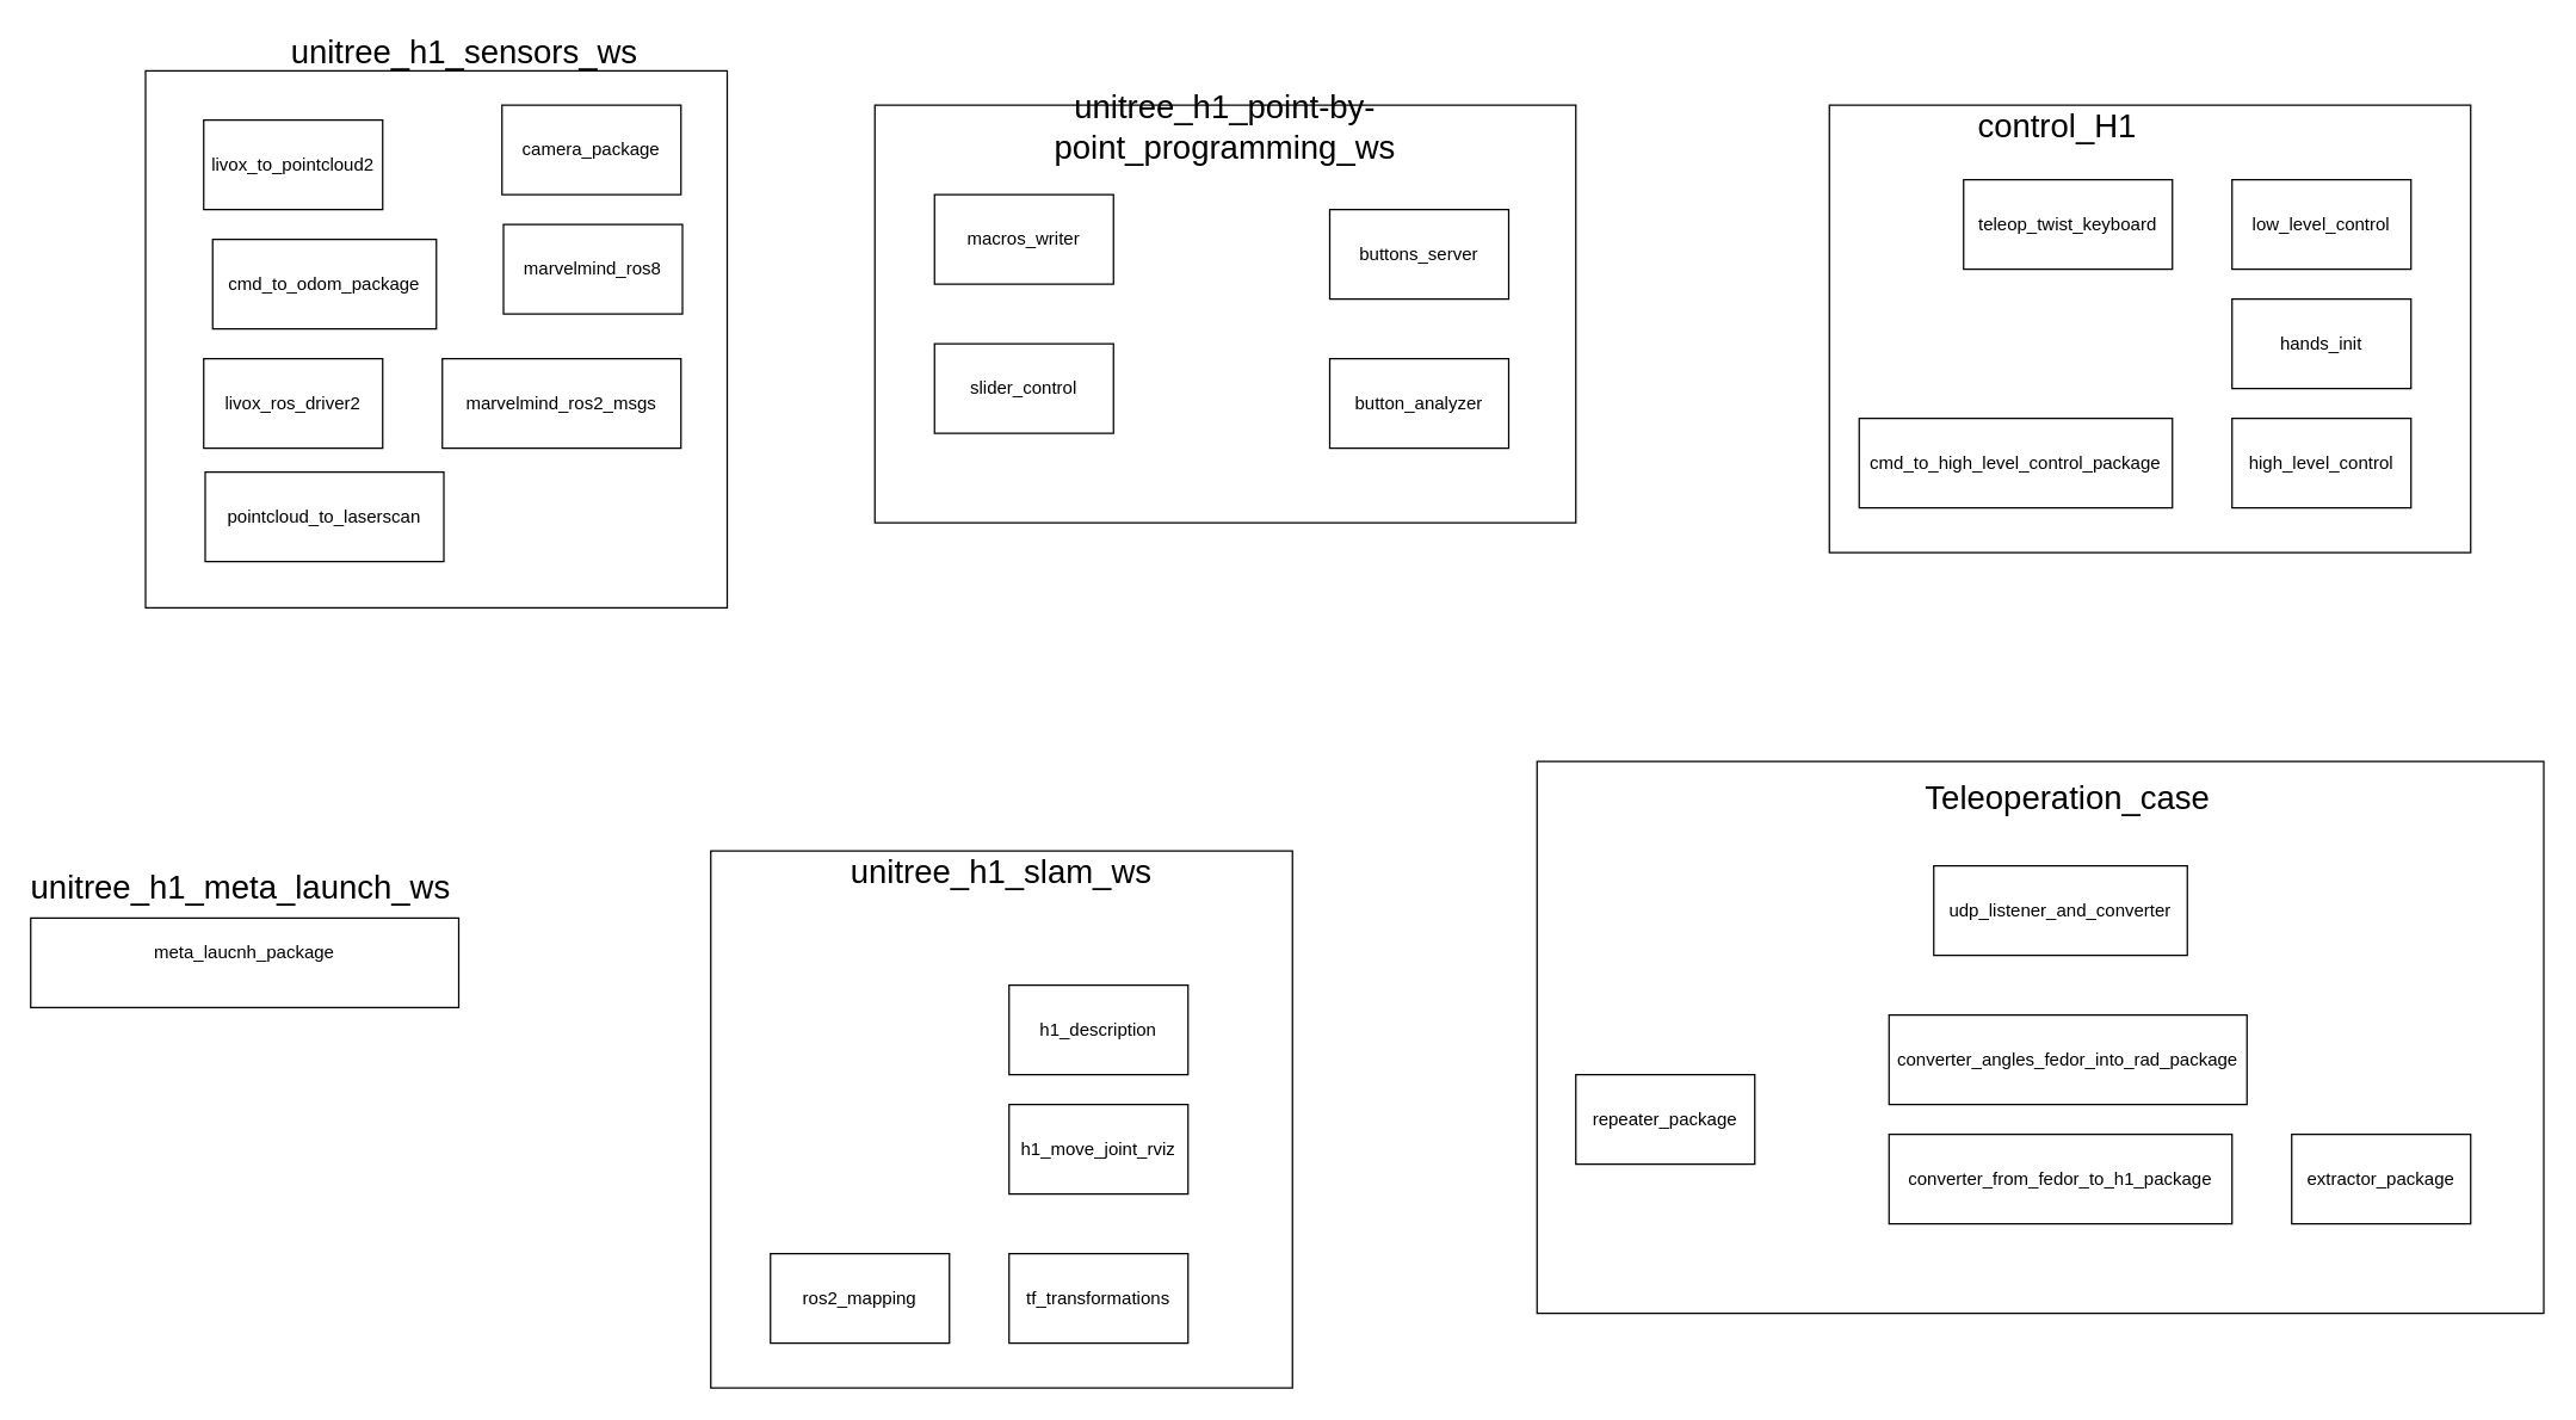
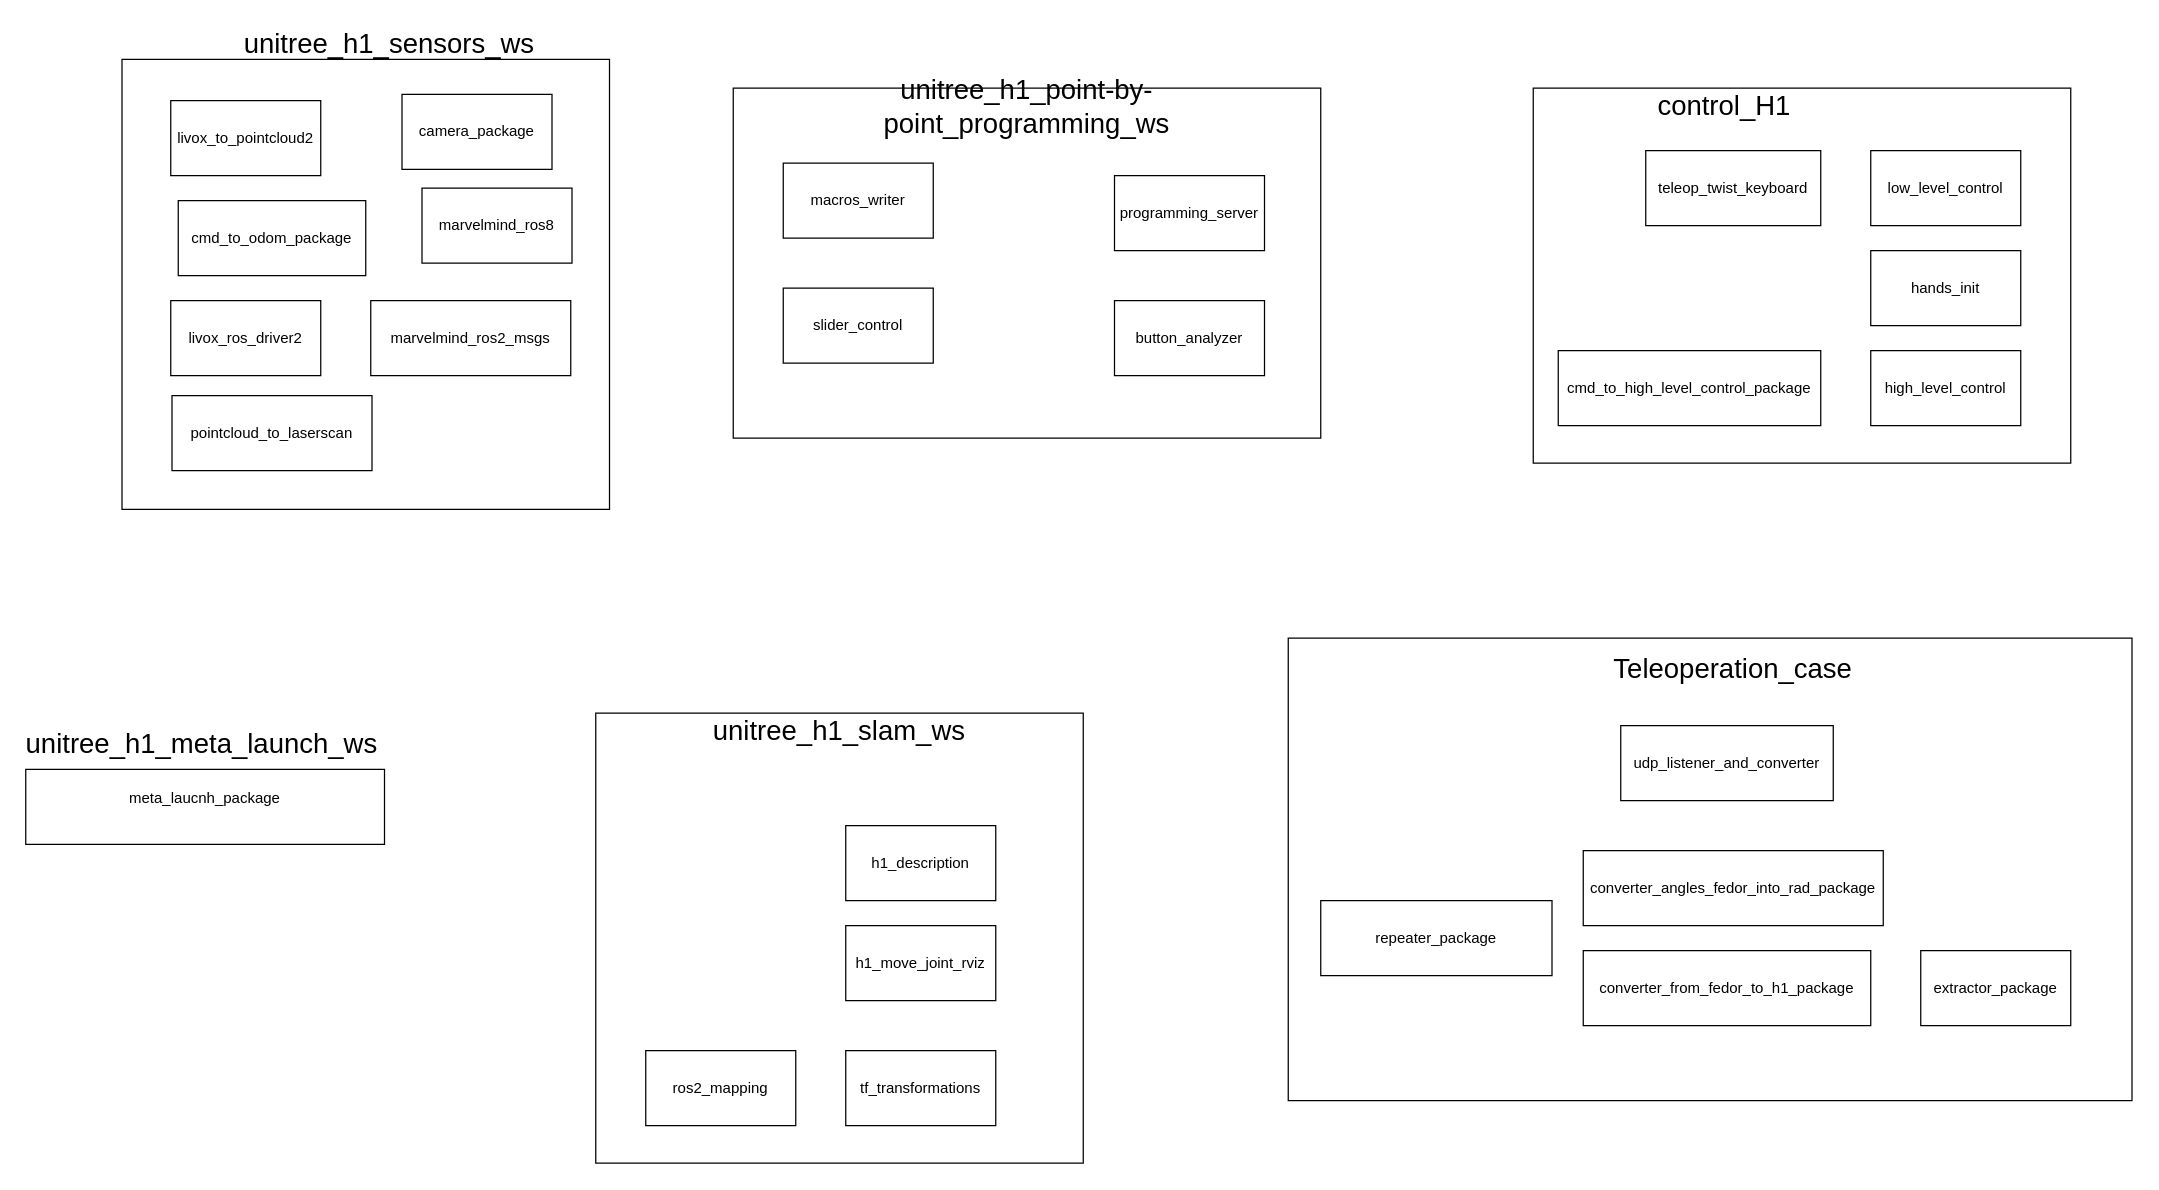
- <mxCell id="28" value="camera_package" style="rounded=0;whiteSpace=wrap;html=1;" parent="1" vertex="1"><mxGeometry x="336" y="70" width="120" height="60" as="geometry" /></mxCell>
+ <mxCell id="28" value="camera_package" style="rounded=0;whiteSpace=wrap;html=1;" parent="1" vertex="1"><mxGeometry x="321" y="75" width="120" height="60" as="geometry" /></mxCell>
- <mxCell id="23" value="buttons_server" style="rounded=0;whiteSpace=wrap;html=1;" parent="1" vertex="1"><mxGeometry x="891" y="140" width="120" height="60" as="geometry" /></mxCell>
+ <mxCell id="23" value="programming_server" style="rounded=0;whiteSpace=wrap;html=1;" parent="1" vertex="1"><mxGeometry x="891" y="140" width="120" height="60" as="geometry" /></mxCell>
- <mxCell id="16" value="repeater_package" style="rounded=0;whiteSpace=wrap;html=1;" parent="1" vertex="1"><mxGeometry x="1056" y="720" width="120" height="60" as="geometry" /></mxCell>
+ <mxCell id="16" value="repeater_package" style="rounded=0;whiteSpace=wrap;html=1;" parent="1" vertex="1"><mxGeometry x="1056" y="720" width="185" height="60" as="geometry" /></mxCell>
